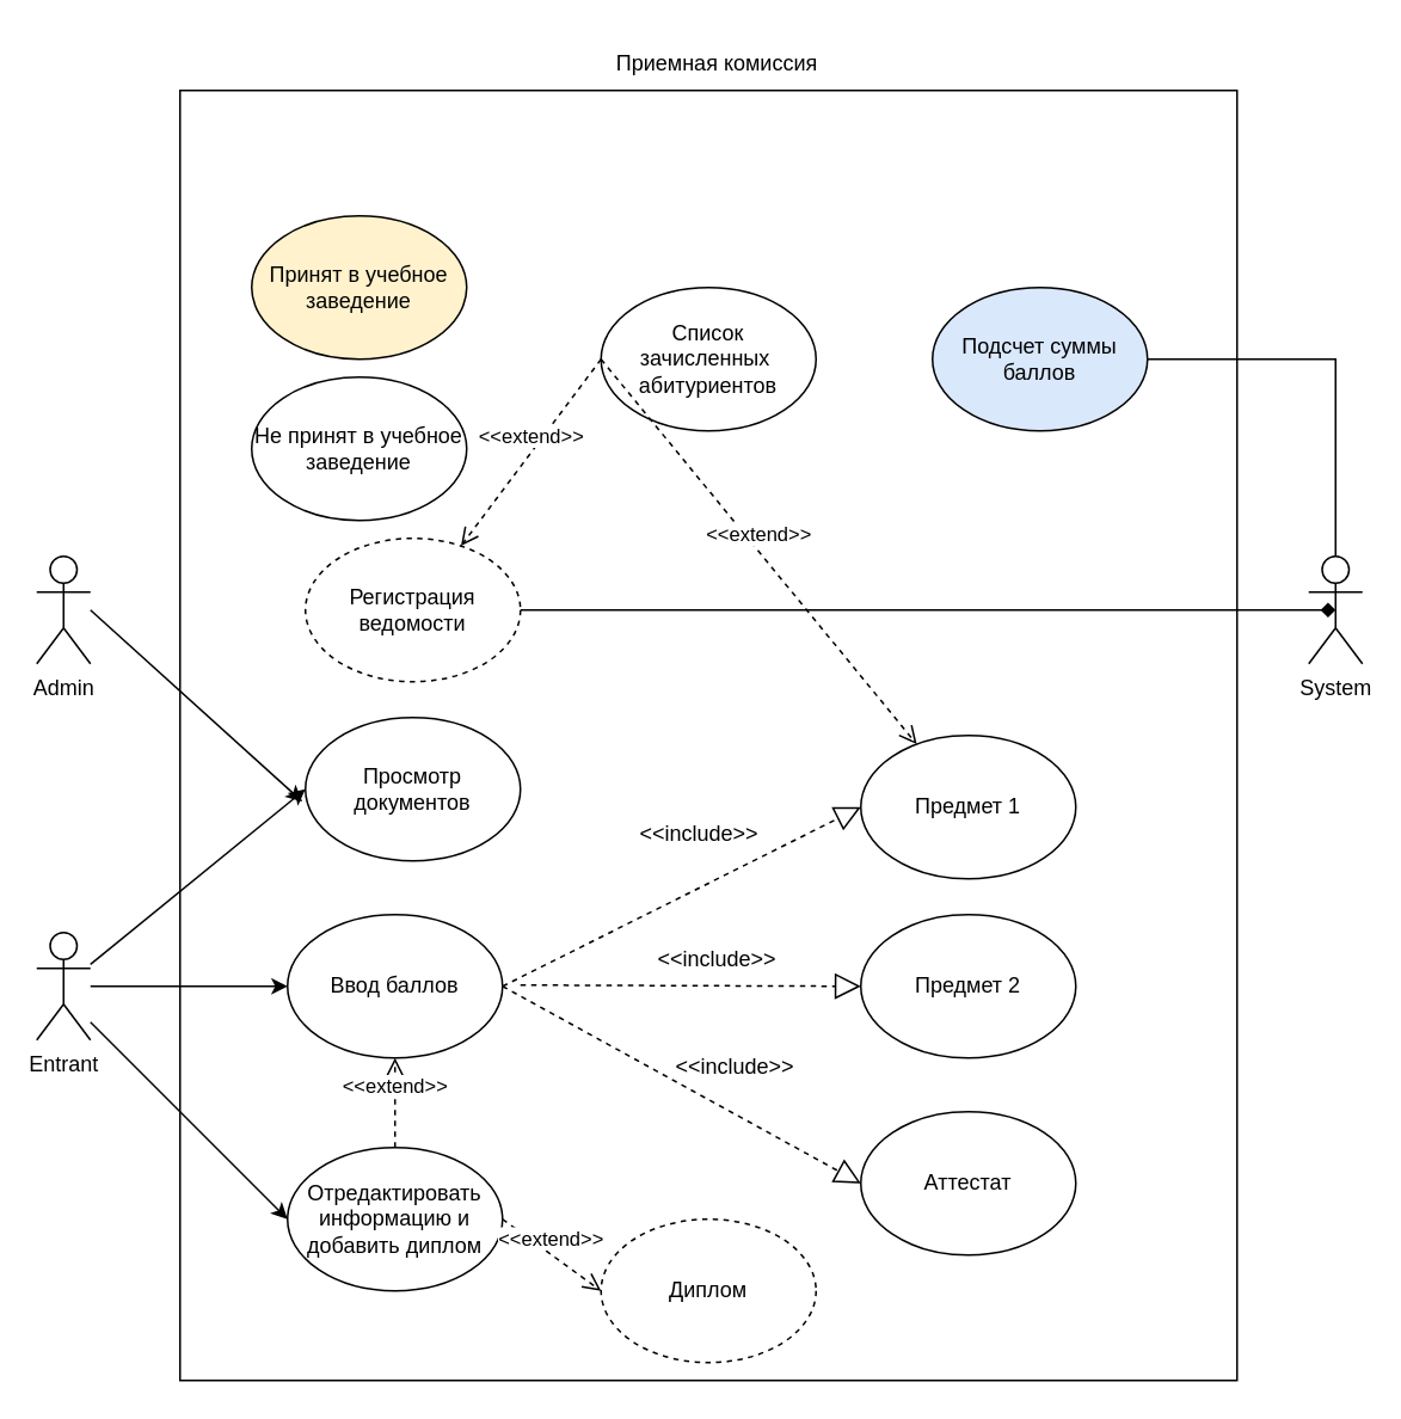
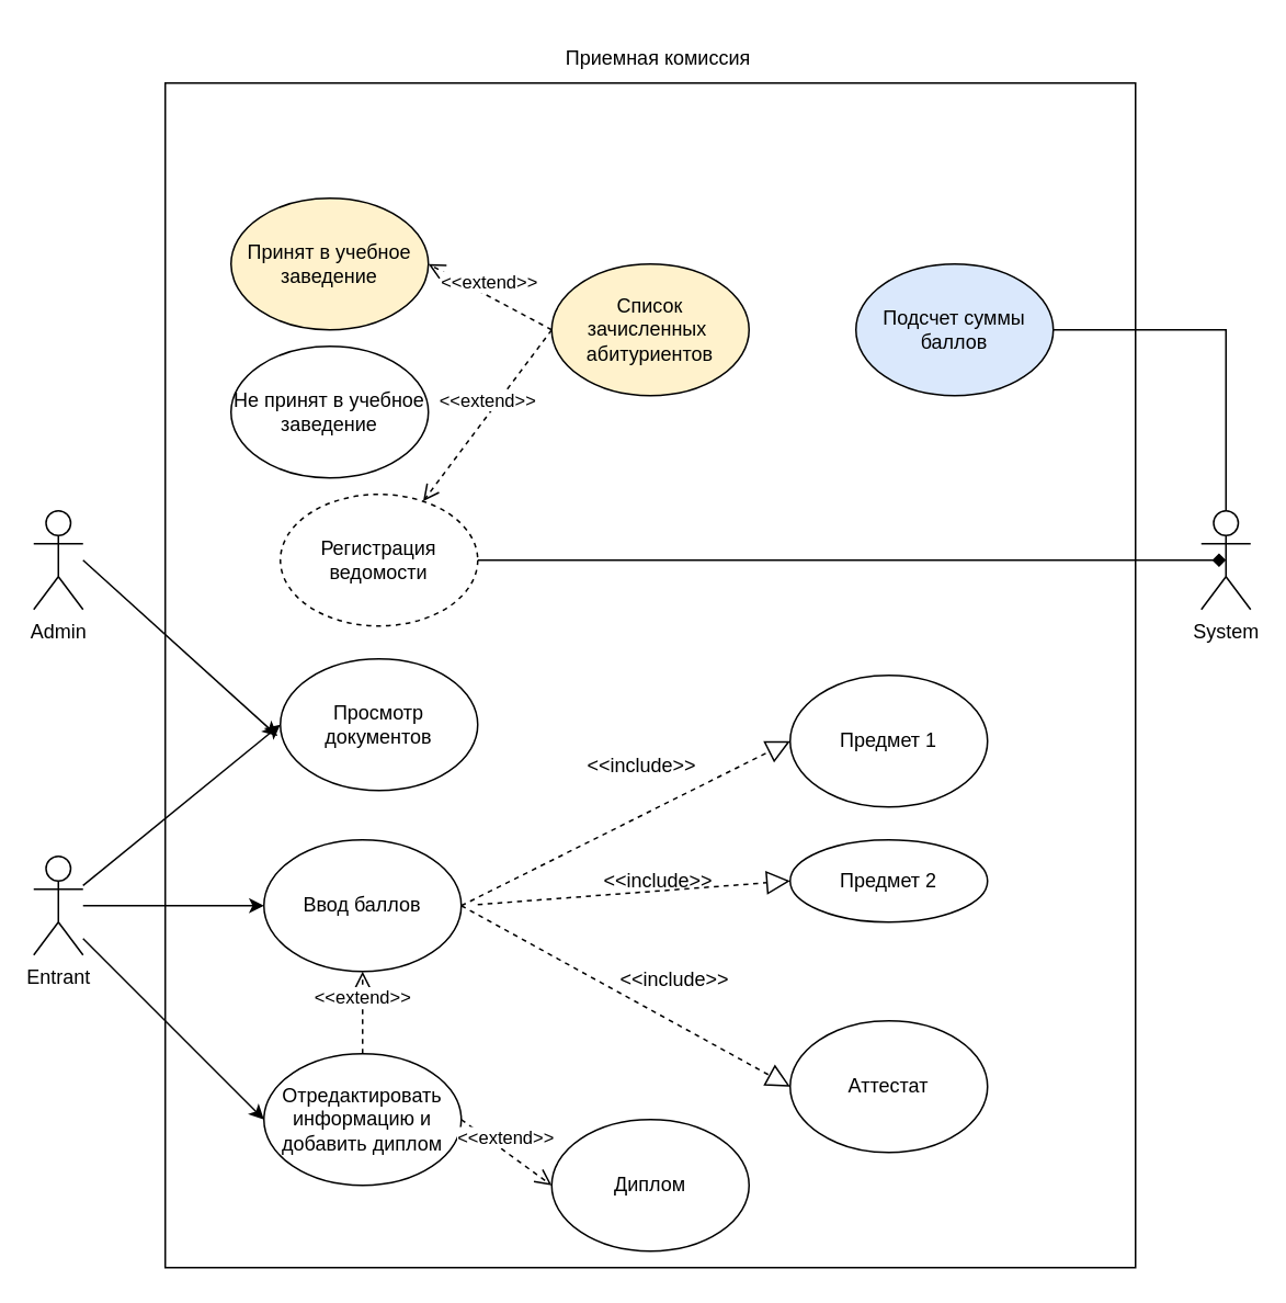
- <mxCell id="14" value="Список зачисленных&amp;nbsp;&lt;br&gt;&amp;nbsp;абитуриентов&amp;nbsp;" style="ellipse;whiteSpace=wrap;html=1;" parent="1" vertex="1"><mxGeometry x="335" y="160" width="120" height="80" as="geometry" /></mxCell>
+ <mxCell id="14" value="Список зачисленных&amp;nbsp;&lt;br&gt;&amp;nbsp;абитуриентов&amp;nbsp;" style="ellipse;whiteSpace=wrap;html=1;fillColor=#fff2cc;" parent="1" vertex="1"><mxGeometry x="335" y="160" width="120" height="80" as="geometry" /></mxCell>
- <mxCell id="22" value="&amp;lt;&amp;lt;extend&amp;gt;&amp;gt;" style="html=1;verticalAlign=bottom;endArrow=open;dashed=1;endSize=8;rounded=0;exitX=0;exitY=0.5;exitDx=0;exitDy=0;" parent="1" source="14" target="8" edge="1"><mxGeometry relative="1" as="geometry"><mxPoint x="430" y="420" as="sourcePoint" /><mxPoint x="350" y="420" as="targetPoint" /></mxGeometry></mxCell>
+ <mxCell id="22" value="&amp;lt;&amp;lt;extend&amp;gt;&amp;gt;" style="html=1;verticalAlign=bottom;endArrow=open;dashed=1;endSize=8;rounded=0;exitX=0;exitY=0.5;exitDx=0;exitDy=0;entryX=1;entryY=0.5;entryDx=0;entryDy=0;" parent="1" source="14" target="20" edge="1"><mxGeometry relative="1" as="geometry"><mxPoint x="430" y="420" as="sourcePoint" /><mxPoint x="350" y="420" as="targetPoint" /></mxGeometry></mxCell>
- <mxCell id="9" value="Предмет 2" style="ellipse;whiteSpace=wrap;html=1;" parent="1" vertex="1"><mxGeometry x="480" y="510" width="120" height="80" as="geometry" /></mxCell>
+ <mxCell id="9" value="Предмет 2" style="ellipse;whiteSpace=wrap;html=1;" parent="1" vertex="1"><mxGeometry x="480" y="510" width="120" height="50" as="geometry" /></mxCell>
- <mxCell id="33" value="Диплом" style="ellipse;whiteSpace=wrap;html=1;dashed=1;" parent="1" vertex="1"><mxGeometry x="335" y="680" width="120" height="80" as="geometry" /></mxCell>
+ <mxCell id="33" value="Диплом" style="ellipse;whiteSpace=wrap;html=1;" parent="1" vertex="1"><mxGeometry x="335" y="680" width="120" height="80" as="geometry" /></mxCell>
